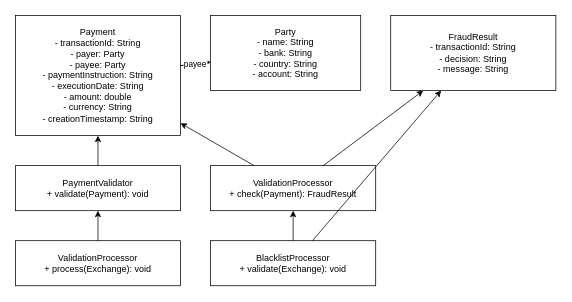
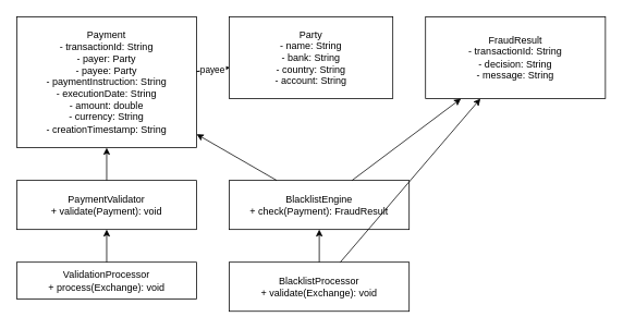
- <mxCell id="6" value="ValidationProcessor&#10;+ check(Payment): FraudResult" style="shape=rectangle;whiteSpace=wrap;rounded=0;" parent="1" vertex="1"><mxGeometry x="280" y="220" width="220" height="60" as="geometry" /></mxCell>
+ <mxCell id="6" value="BlacklistEngine&#10;+ check(Payment): FraudResult" style="shape=rectangle;whiteSpace=wrap;rounded=0;" parent="1" vertex="1"><mxGeometry x="280" y="220" width="220" height="60" as="geometry" /></mxCell>
- <mxCell id="7" value="ValidationProcessor&#10;+ process(Exchange): void" style="shape=rectangle;whiteSpace=wrap;rounded=0;" parent="1" vertex="1"><mxGeometry x="20" y="320" width="220" height="60" as="geometry" /></mxCell>
+ <mxCell id="7" value="ValidationProcessor&#10;+ process(Exchange): void" style="shape=rectangle;whiteSpace=wrap;rounded=0;" parent="1" vertex="1"><mxGeometry x="20" y="320" width="220" height="45" as="geometry" /></mxCell>
